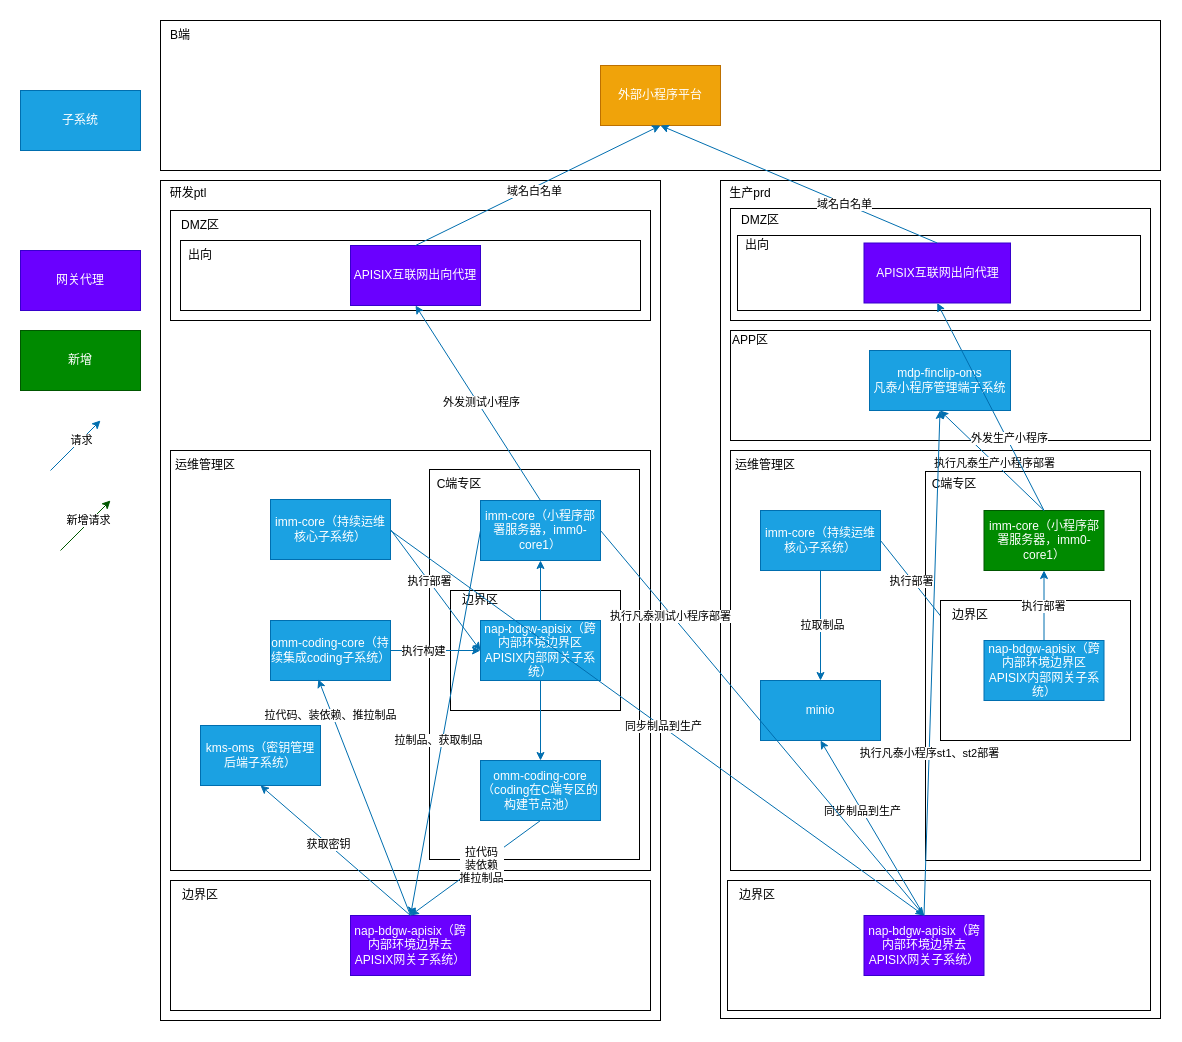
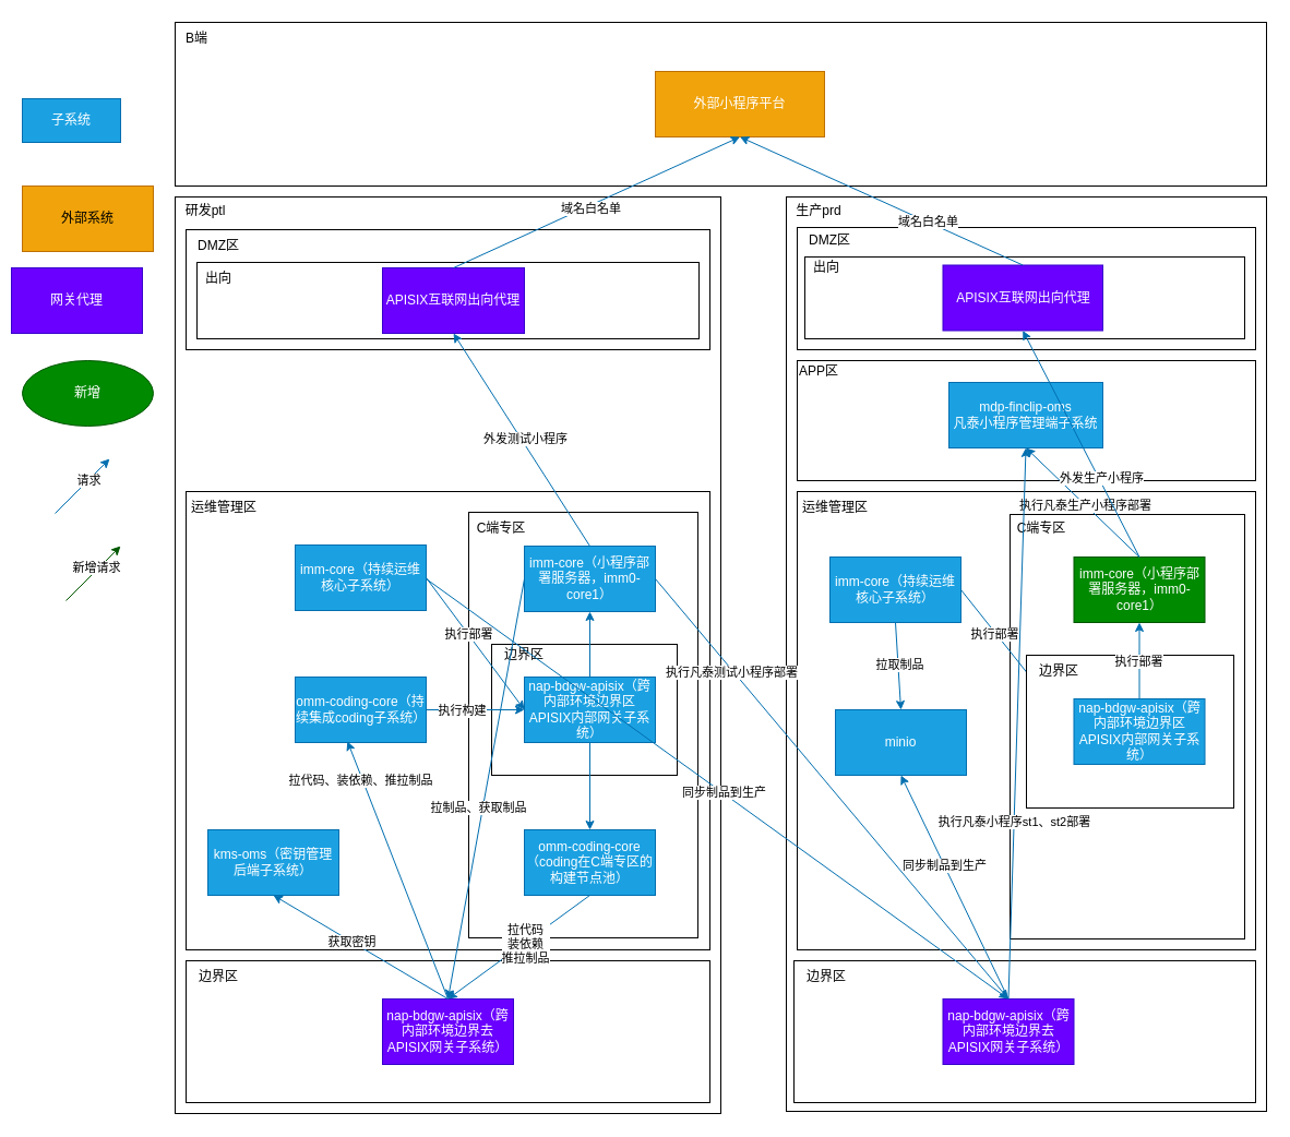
- <mxCell id="40" value="外部小程序平台" style="rounded=0;whiteSpace=wrap;html=1;fillColor=#f0a30a;fontColor=#FFFFFF;strokeColor=#BD7000;" vertex="1" parent="1"><mxGeometry x="600" y="65" width="120" height="60" as="geometry" /></mxCell>
+ <mxCell id="40" value="外部小程序平台" style="rounded=0;whiteSpace=wrap;html=1;fillColor=#f0a30a;fontColor=#FFFFFF;strokeColor=#BD7000;" vertex="1" parent="1"><mxGeometry x="600" y="65" width="155" height="60" as="geometry" /></mxCell>
- <mxCell id="88" value="子系统" style="rounded=0;whiteSpace=wrap;html=1;fillColor=#1ba1e2;fontColor=#ffffff;strokeColor=#006EAF;" vertex="1" parent="1"><mxGeometry x="20" y="90" width="120" height="60" as="geometry" /></mxCell>
+ <mxCell id="88" value="子系统" style="rounded=0;whiteSpace=wrap;html=1;fillColor=#1ba1e2;fontColor=#ffffff;strokeColor=#006EAF;" vertex="1" parent="1"><mxGeometry x="20" y="90" width="90" height="40" as="geometry" /></mxCell>
+ <mxCell id="89" value="外部系统" style="rounded=0;whiteSpace=wrap;html=1;fillColor=#f0a30a;fontColor=#000000;strokeColor=#BD7000;" vertex="1" parent="1"><mxGeometry x="20" y="170" width="120" height="60" as="geometry" /></mxCell>
- <mxCell id="90" value="网关代理" style="rounded=0;whiteSpace=wrap;html=1;fillColor=#6a00ff;fontColor=#ffffff;strokeColor=#3700CC;" vertex="1" parent="1"><mxGeometry x="20" y="250" width="120" height="60" as="geometry" /></mxCell>
+ <mxCell id="90" value="网关代理" style="rounded=0;whiteSpace=wrap;html=1;fillColor=#6a00ff;fontColor=#ffffff;strokeColor=#3700CC;" vertex="1" parent="1"><mxGeometry x="10" y="245" width="120" height="60" as="geometry" /></mxCell>
- <mxCell id="91" value="新增" style="rounded=0;whiteSpace=wrap;html=1;fillColor=#008a00;fontColor=#ffffff;strokeColor=#005700;" vertex="1" parent="1"><mxGeometry x="20" y="330" width="120" height="60" as="geometry" /></mxCell>
+ <mxCell id="91" value="新增" style="ellipse;whiteSpace=wrap;html=1;fillColor=#008a00;fontColor=#ffffff;strokeColor=#005700;" vertex="1" parent="1"><mxGeometry x="20" y="330" width="120" height="60" as="geometry" /></mxCell>
- <mxCell id="75" value="minio" style="rounded=0;whiteSpace=wrap;html=1;fillColor=#1ba1e2;fontColor=#ffffff;strokeColor=#006EAF;" vertex="1" parent="1"><mxGeometry x="760" y="680" width="120" height="60" as="geometry" /></mxCell>
+ <mxCell id="75" value="minio" style="rounded=0;whiteSpace=wrap;html=1;fillColor=#1ba1e2;fontColor=#ffffff;strokeColor=#006EAF;" vertex="1" parent="1"><mxGeometry x="765" y="650" width="120" height="60" as="geometry" /></mxCell>
- <mxCell id="9" value="kms-oms（密钥管理后端子系统）" style="rounded=0;whiteSpace=wrap;html=1;fillColor=#1ba1e2;fontColor=#ffffff;strokeColor=#006EAF;" vertex="1" parent="1"><mxGeometry x="200" y="725" width="120" height="60" as="geometry" /></mxCell>
+ <mxCell id="9" value="kms-oms（密钥管理后端子系统）" style="rounded=0;whiteSpace=wrap;html=1;fillColor=#1ba1e2;fontColor=#ffffff;strokeColor=#006EAF;" vertex="1" parent="1"><mxGeometry x="190" y="760" width="120" height="60" as="geometry" /></mxCell>
